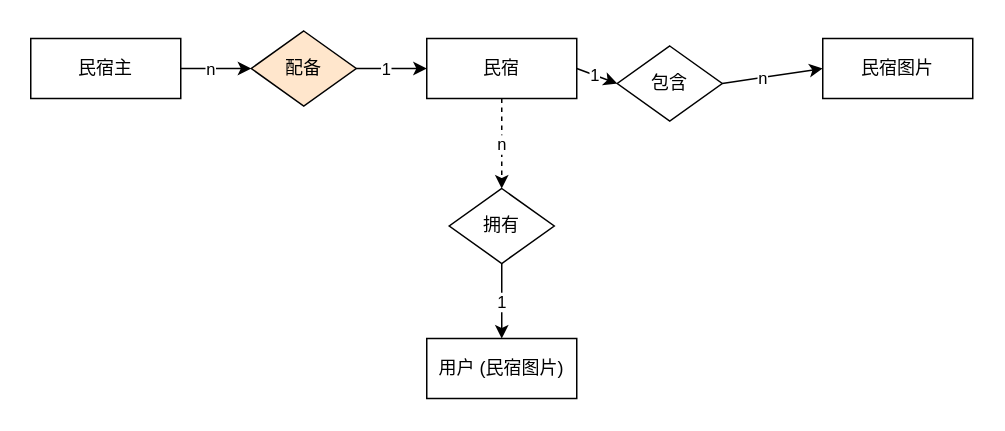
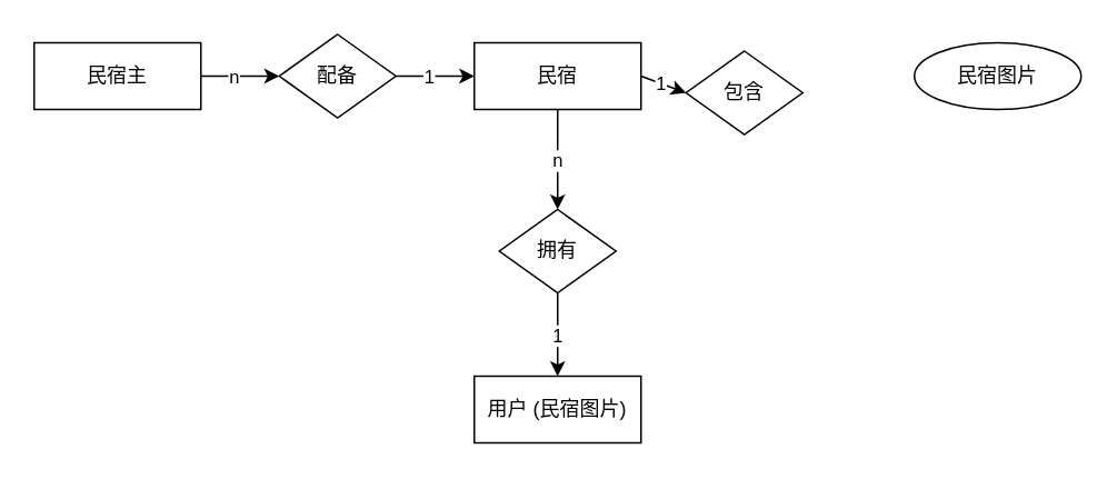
- <mxCell id="6" value="配备" style="rhombus;whiteSpace=wrap;html=1;align=center;fillColor=#ffe6cc;" vertex="1" parent="1"><mxGeometry x="167" y="20" width="70" height="50" as="geometry" /></mxCell>
+ <mxCell id="6" value="配备" style="rhombus;whiteSpace=wrap;html=1;align=center;" vertex="1" parent="1"><mxGeometry x="167" y="20" width="70" height="50" as="geometry" /></mxCell>
- <mxCell id="5" value="民宿图片" style="whiteSpace=wrap;html=1;align=center;" vertex="1" parent="1"><mxGeometry x="548" y="25" width="100" height="40" as="geometry" /></mxCell>
+ <mxCell id="5" value="民宿图片" style="ellipse;whiteSpace=wrap;html=1;align=center;" vertex="1" parent="1"><mxGeometry x="548" y="25" width="100" height="40" as="geometry" /></mxCell>
- <mxCell id="19" style="edgeStyle=none;html=1;entryX=0;entryY=0.5;entryDx=0;entryDy=0;exitX=1;exitY=0.5;exitDx=0;exitDy=0;" edge="1" parent="1" source="8" target="5"><mxGeometry relative="1" as="geometry"><mxPoint x="501" y="45" as="sourcePoint" /><mxPoint x="548" y="45" as="targetPoint" /></mxGeometry></mxCell>
- <mxCell id="20" value="n" style="edgeLabel;html=1;align=center;verticalAlign=middle;resizable=0;points=[];" vertex="1" connectable="0" parent="19"><mxGeometry x="-0.2" relative="1" as="geometry" /></mxCell>
- <mxCell id="13" style="edgeStyle=none;html=1;entryX=0.5;entryY=0;entryDx=0;entryDy=0;exitX=0.5;exitY=1;exitDx=0;exitDy=0;dashed=1;" edge="1" parent="1" source="2" target="7"><mxGeometry relative="1" as="geometry"><mxPoint x="334" y="65" as="sourcePoint" /><mxPoint x="334" y="125" as="targetPoint" /></mxGeometry></mxCell>
+ <mxCell id="13" style="edgeStyle=none;html=1;entryX=0.5;entryY=0;entryDx=0;entryDy=0;exitX=0.5;exitY=1;exitDx=0;exitDy=0;" edge="1" parent="1" source="2" target="7"><mxGeometry relative="1" as="geometry"><mxPoint x="334" y="65" as="sourcePoint" /><mxPoint x="334" y="125" as="targetPoint" /></mxGeometry></mxCell>
